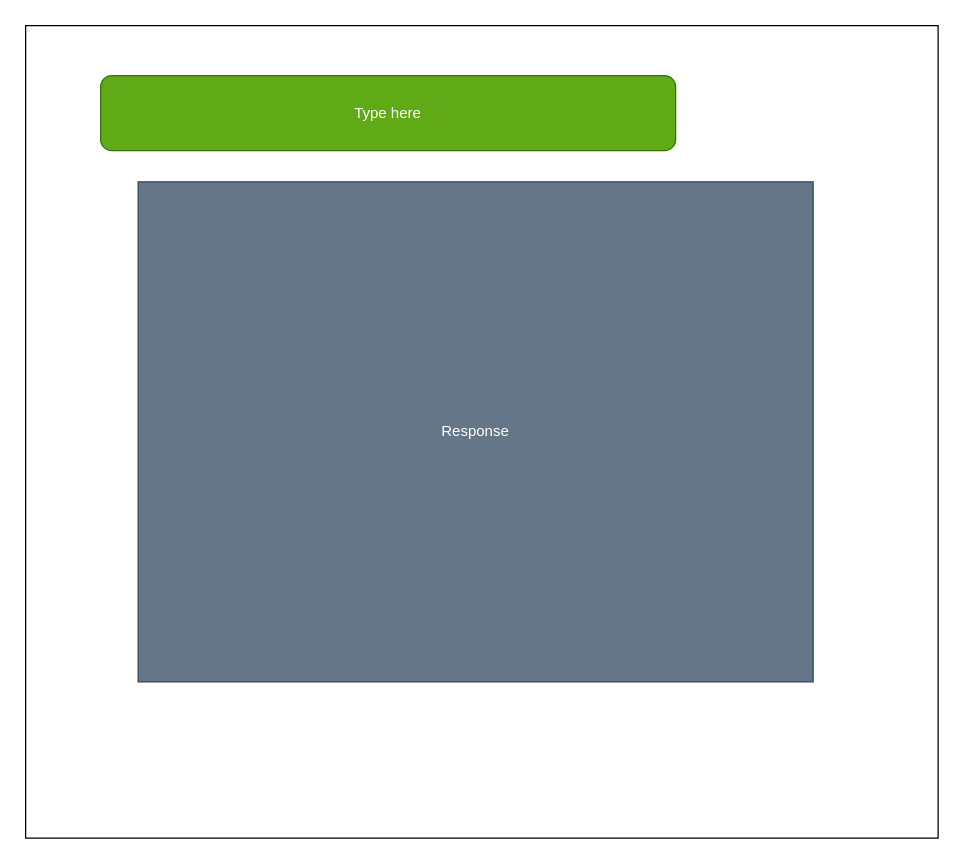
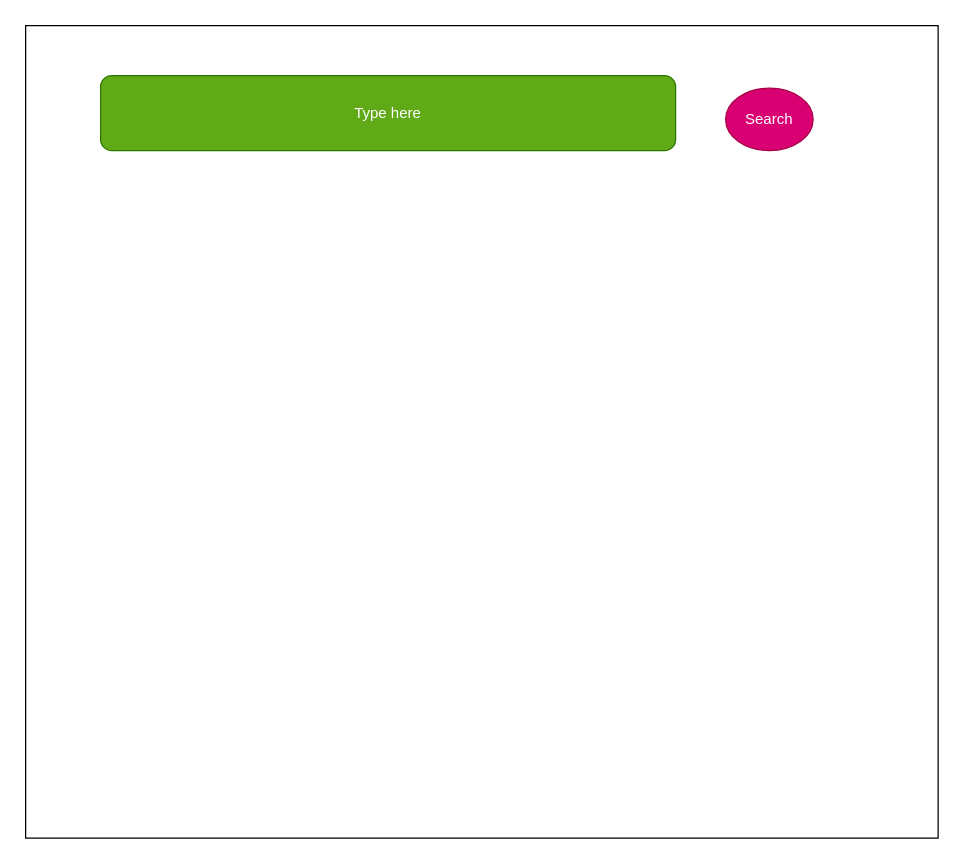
+ <mxCell id="4" value="Search" style="ellipse;whiteSpace=wrap;html=1;fillColor=#d80073;fontColor=#ffffff;strokeColor=#A50040;" vertex="1" parent="1"><mxGeometry x="580" y="70" width="70" height="50" as="geometry" /></mxCell>
- <mxCell id="5" value="Response" style="rounded=0;whiteSpace=wrap;html=1;fillColor=#647687;fontColor=#ffffff;strokeColor=#314354;" vertex="1" parent="1"><mxGeometry x="110" y="145" width="540" height="400" as="geometry" /></mxCell>
